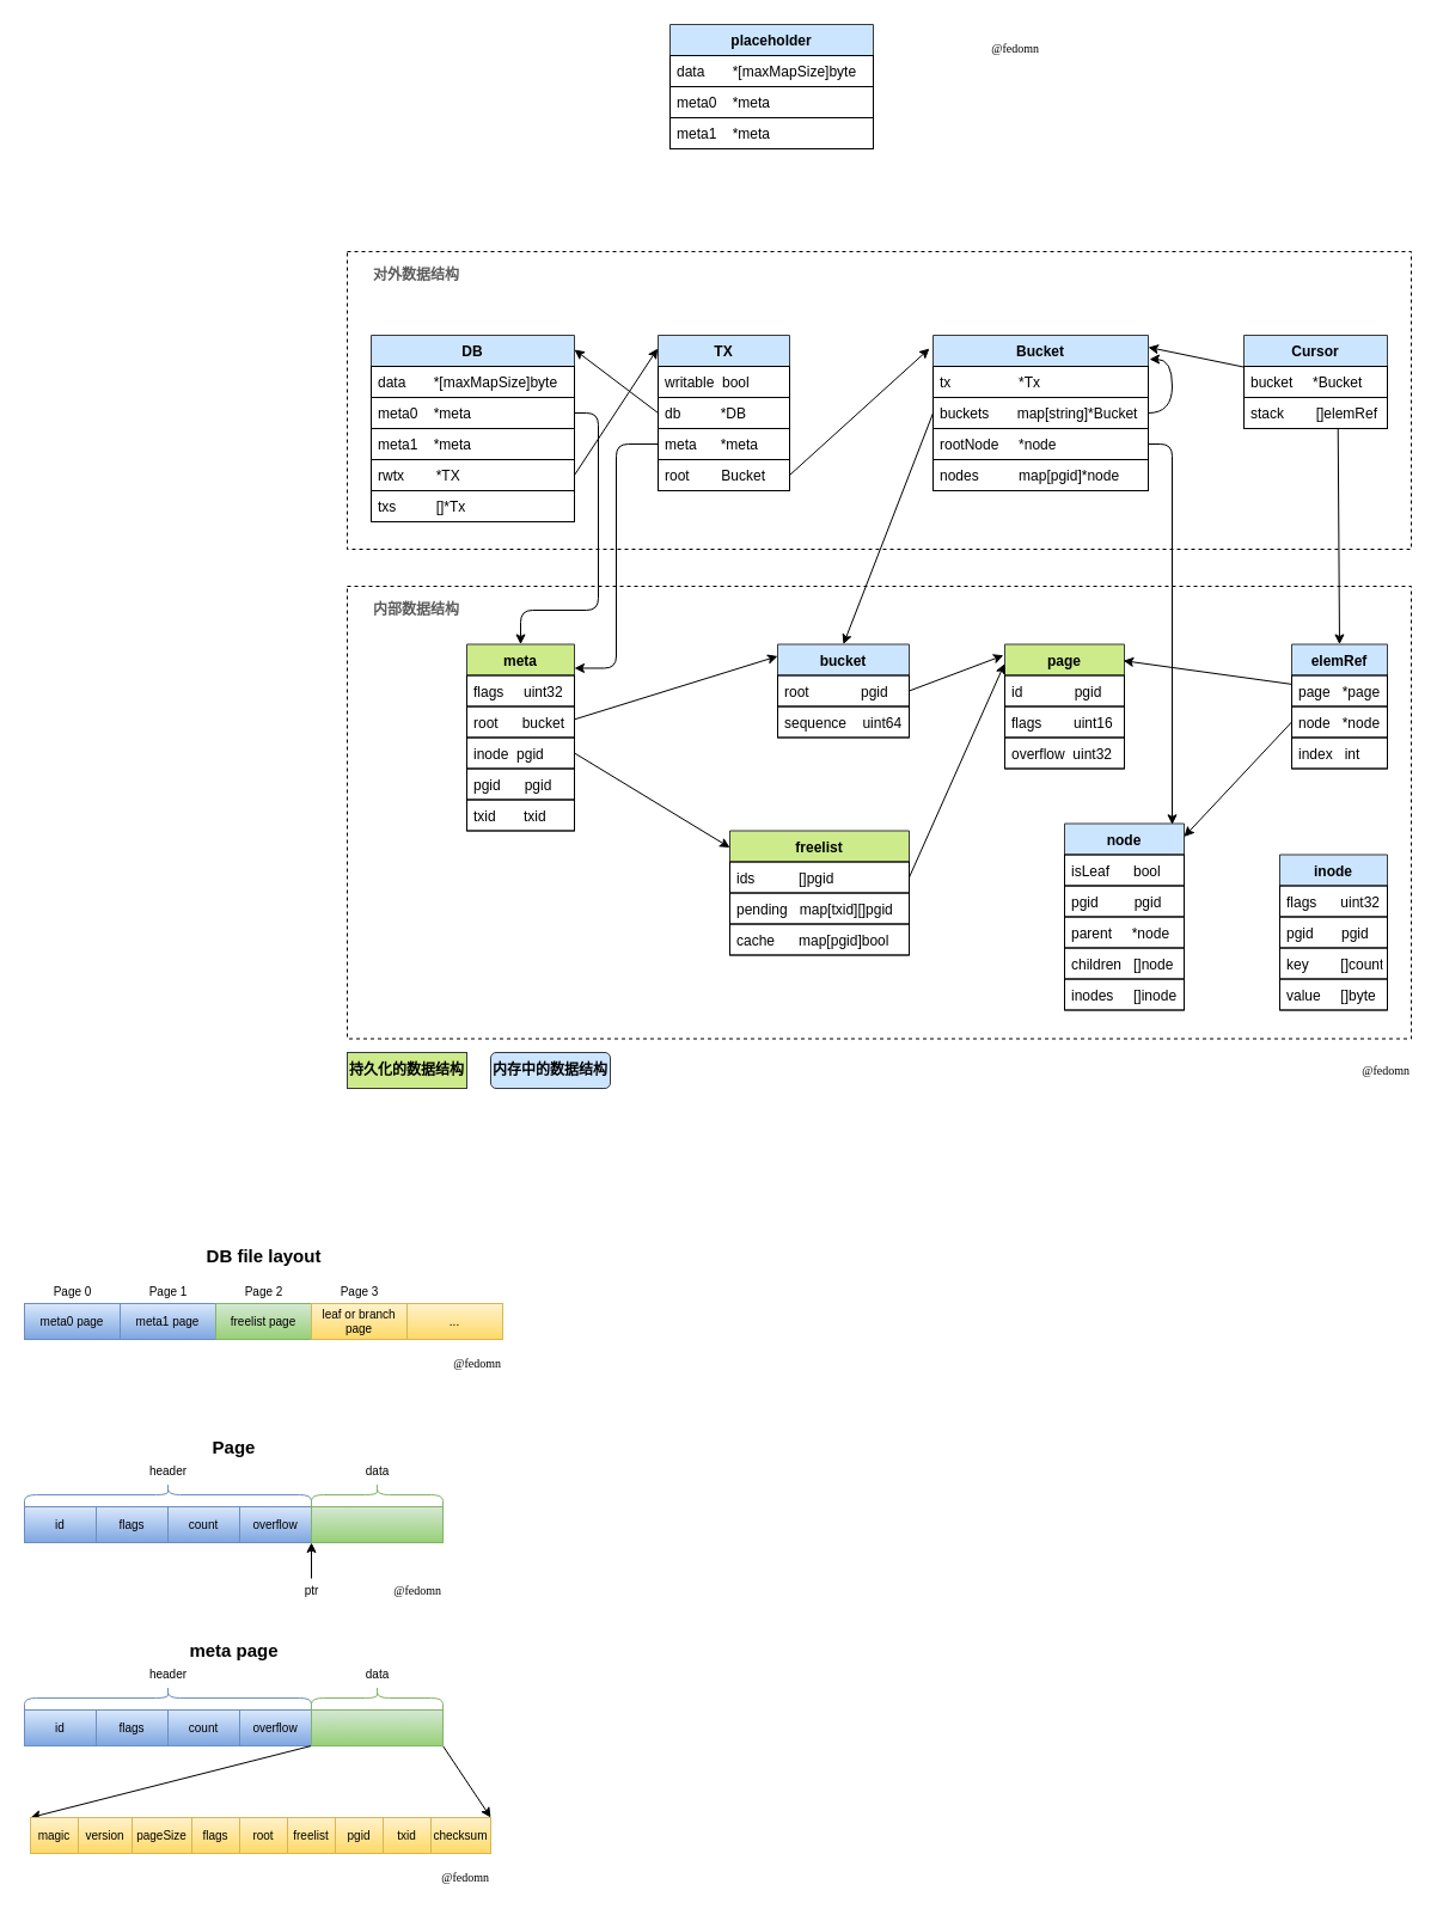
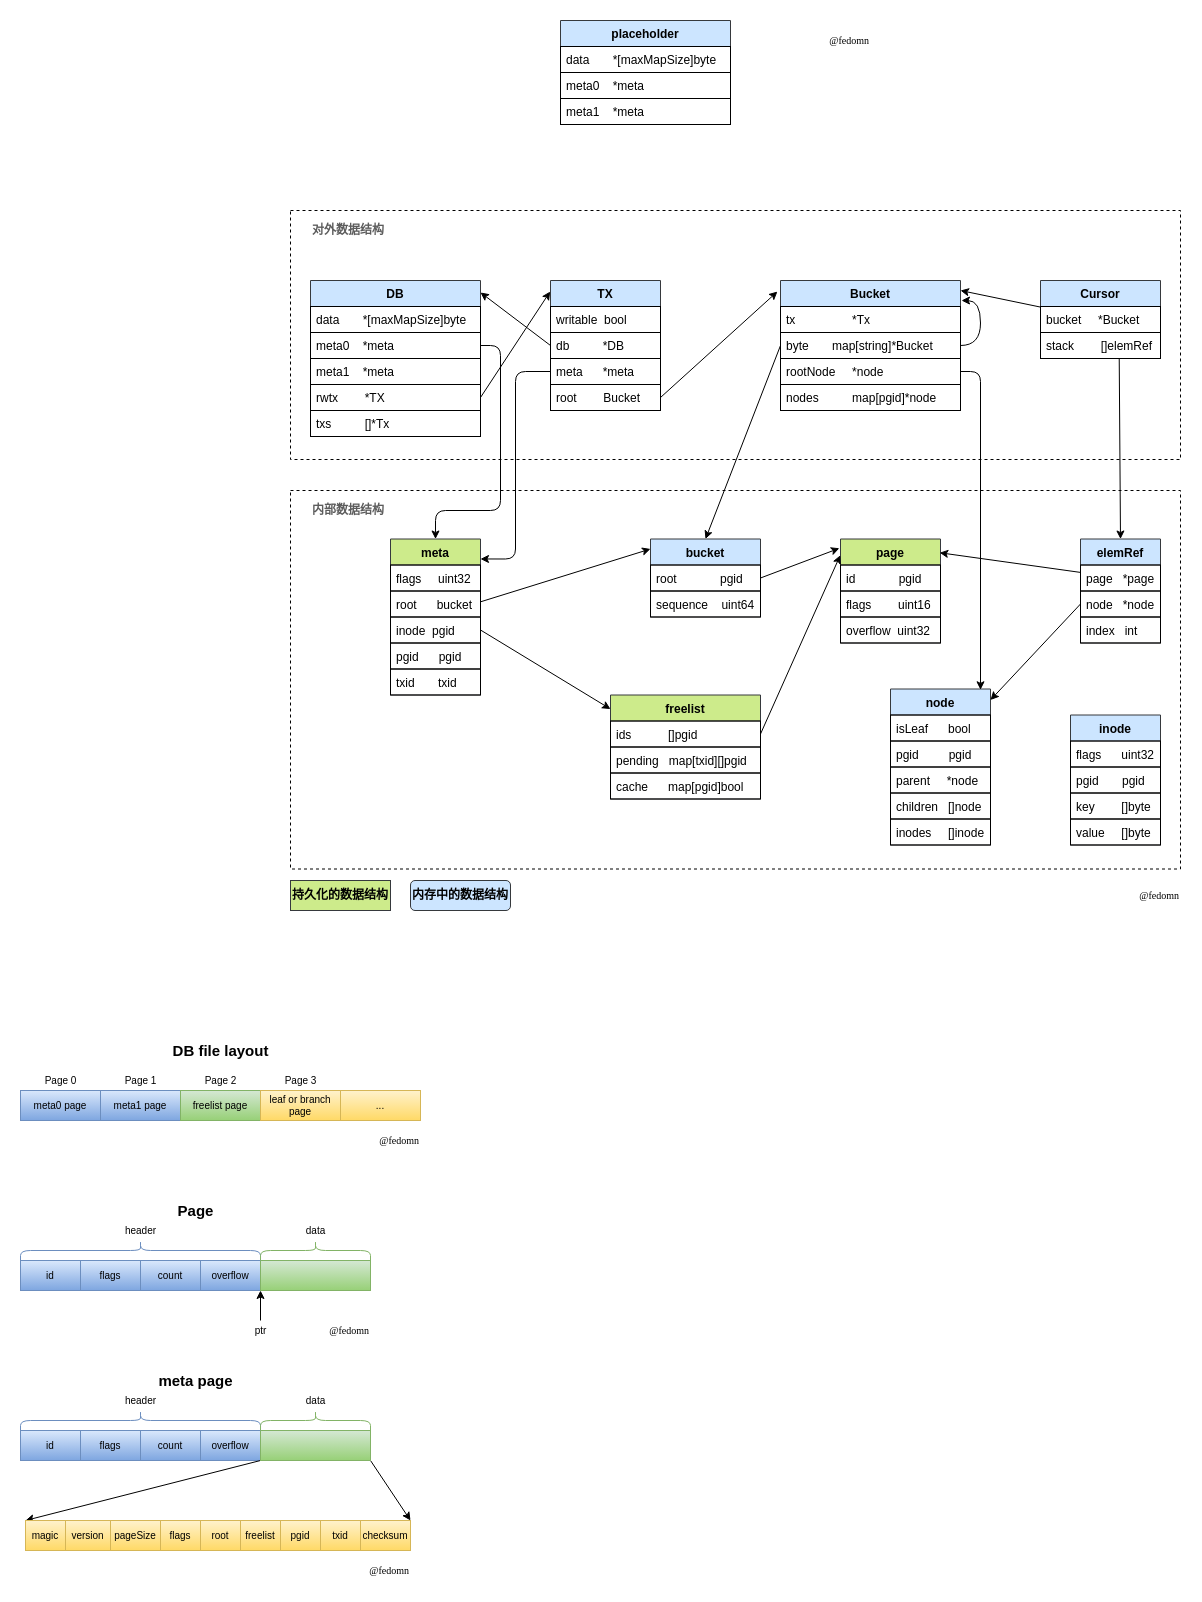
- <mxCell id="21" value="buckets       map[string]*Bucket" style="text;align=left;verticalAlign=middle;spacingLeft=4;spacingRight=4;overflow=hidden;rotatable=0;points=[[0,0.5],[1,0.5]];portConstraint=eastwest;strokeColor=#000000;labelPosition=center;verticalLabelPosition=middle;labelBorderColor=none;labelBackgroundColor=none;" parent="19" vertex="1"><mxGeometry y="52" width="180" height="26" as="geometry" /></mxCell>
+ <mxCell id="21" value="byte       map[string]*Bucket" style="text;align=left;verticalAlign=middle;spacingLeft=4;spacingRight=4;overflow=hidden;rotatable=0;points=[[0,0.5],[1,0.5]];portConstraint=eastwest;strokeColor=#000000;labelPosition=center;verticalLabelPosition=middle;labelBorderColor=none;labelBackgroundColor=none;" parent="19" vertex="1"><mxGeometry y="52" width="180" height="26" as="geometry" /></mxCell>
- <mxCell id="49" value="key        []count" style="text;fillColor=none;align=left;verticalAlign=middle;spacingLeft=4;spacingRight=4;overflow=hidden;rotatable=0;points=[[0,0.5],[1,0.5]];portConstraint=eastwest;strokeColor=#000000;labelPosition=center;verticalLabelPosition=middle;labelBorderColor=none;labelBackgroundColor=none;" parent="46" vertex="1"><mxGeometry y="78" width="90" height="26" as="geometry" /></mxCell>
+ <mxCell id="49" value="key        []byte" style="text;fillColor=none;align=left;verticalAlign=middle;spacingLeft=4;spacingRight=4;overflow=hidden;rotatable=0;points=[[0,0.5],[1,0.5]];portConstraint=eastwest;strokeColor=#000000;labelPosition=center;verticalLabelPosition=middle;labelBorderColor=none;labelBackgroundColor=none;" parent="46" vertex="1"><mxGeometry y="78" width="90" height="26" as="geometry" /></mxCell>
